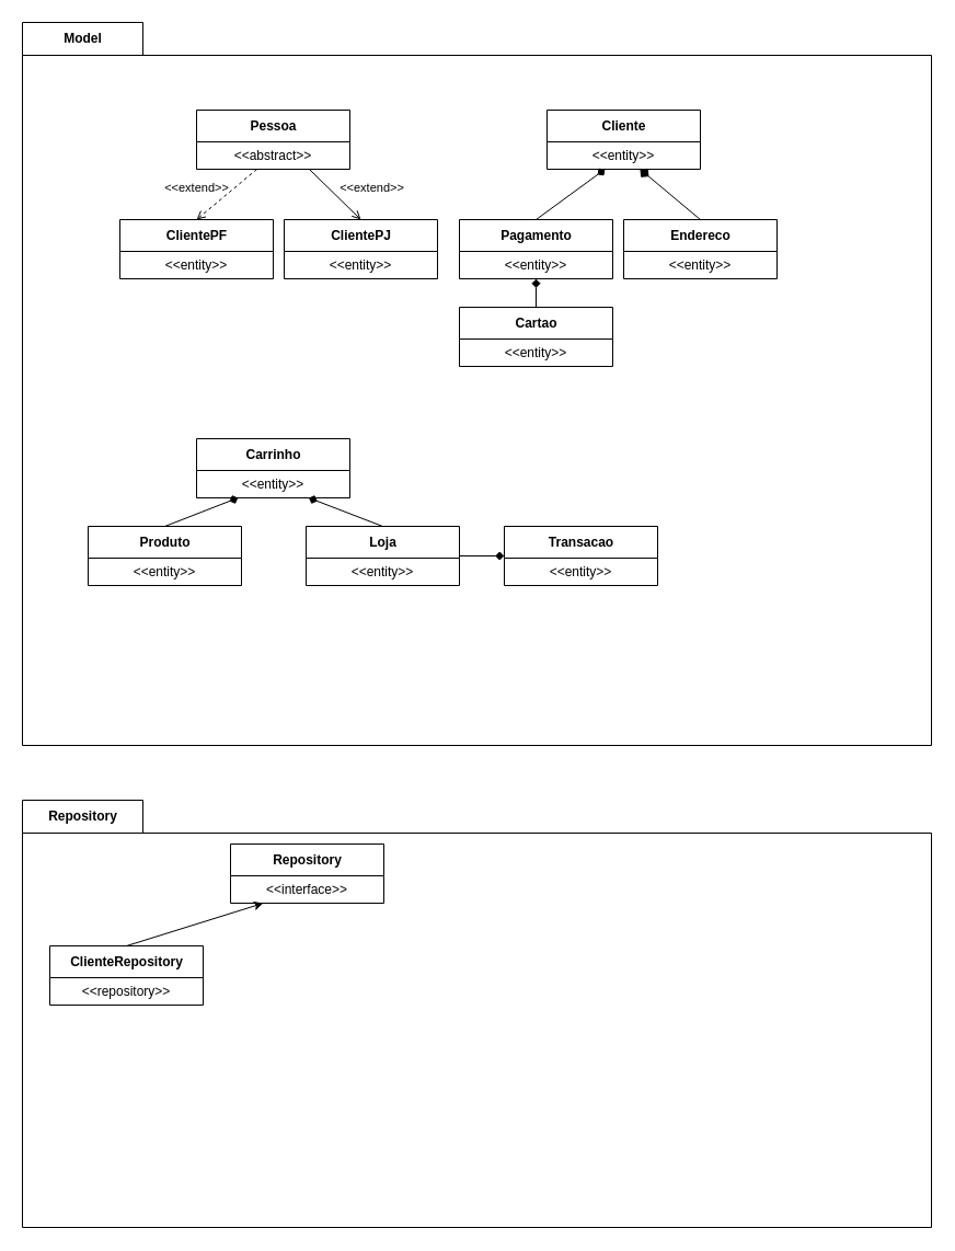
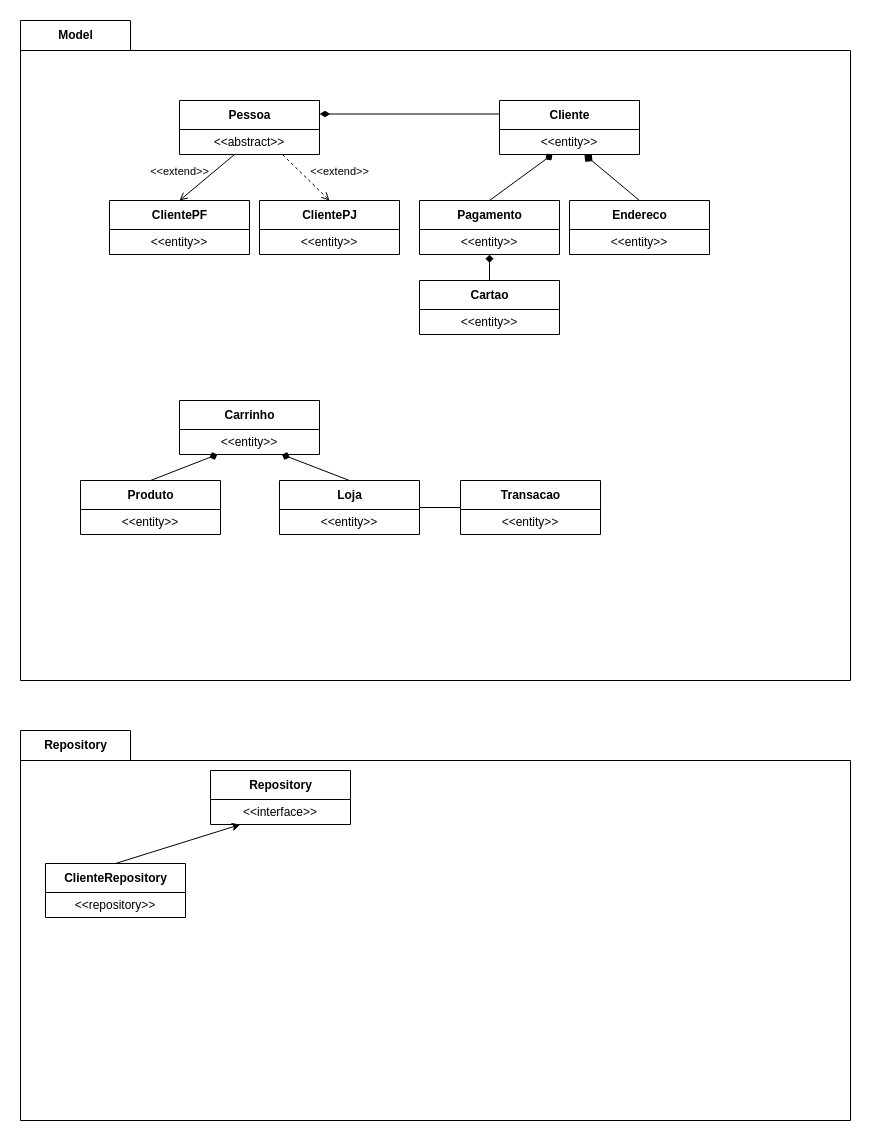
+ <mxCell id="28" value="" style="endArrow=none;startArrow=diamondThin;endFill=0;startFill=1;html=1;verticalAlign=bottom;labelBackgroundColor=none;strokeWidth=1;startSize=8;endSize=8;rounded=0;entryX=0;entryY=0.25;entryDx=0;entryDy=0;exitX=1;exitY=0.25;exitDx=0;exitDy=0;" parent="9" target="24" edge="1" source="10"><mxGeometry width="160" relative="1" as="geometry"><mxPoint x="220" y="107" as="sourcePoint" /><mxPoint x="430" y="230" as="targetPoint" /></mxGeometry></mxCell>
- <mxCell id="27" value="&amp;lt;&amp;lt;extend&amp;gt;&amp;gt;" style="html=1;verticalAlign=bottom;labelBackgroundColor=none;endArrow=open;endFill=0;dashed=0;rounded=0;exitX=0.736;exitY=1.003;exitDx=0;exitDy=0;exitPerimeter=0;entryX=0.5;entryY=0;entryDx=0;entryDy=0;" parent="9" source="11" edge="1" target="14"><mxGeometry x="0.792" y="21" width="160" relative="1" as="geometry"><mxPoint x="545.043" y="404" as="sourcePoint" /><mxPoint x="230" y="180" as="targetPoint" /><mxPoint as="offset" /></mxGeometry></mxCell>
+ <mxCell id="27" value="&amp;lt;&amp;lt;extend&amp;gt;&amp;gt;" style="html=1;verticalAlign=bottom;labelBackgroundColor=none;endArrow=open;endFill=0;dashed=1;rounded=0;exitX=0.736;exitY=1.003;exitDx=0;exitDy=0;exitPerimeter=0;entryX=0.5;entryY=0;entryDx=0;entryDy=0;" parent="9" source="11" edge="1" target="14"><mxGeometry x="0.792" y="21" width="160" relative="1" as="geometry"><mxPoint x="545.043" y="404" as="sourcePoint" /><mxPoint x="230" y="180" as="targetPoint" /><mxPoint as="offset" /></mxGeometry></mxCell>
- <mxCell id="26" value="&amp;lt;&amp;lt;extend&amp;gt;&amp;gt;" style="html=1;verticalAlign=bottom;labelBackgroundColor=none;endArrow=open;endFill=0;dashed=1;rounded=0;entryX=0.5;entryY=0;entryDx=0;entryDy=0;" parent="9" source="11" target="12" edge="1"><mxGeometry x="0.642" y="-15" width="160" relative="1" as="geometry"><mxPoint x="380" y="370" as="sourcePoint" /><mxPoint x="540" y="370" as="targetPoint" /><mxPoint as="offset" /></mxGeometry></mxCell>
+ <mxCell id="26" value="&amp;lt;&amp;lt;extend&amp;gt;&amp;gt;" style="html=1;verticalAlign=bottom;labelBackgroundColor=none;endArrow=open;endFill=0;dashed=0;rounded=0;entryX=0.5;entryY=0;entryDx=0;entryDy=0;" parent="9" source="11" target="12" edge="1"><mxGeometry x="0.642" y="-15" width="160" relative="1" as="geometry"><mxPoint x="380" y="370" as="sourcePoint" /><mxPoint x="540" y="370" as="targetPoint" /><mxPoint as="offset" /></mxGeometry></mxCell>
- <mxCell id="36" style="edgeStyle=none;rounded=0;orthogonalLoop=1;jettySize=auto;html=1;exitX=1;exitY=0.5;exitDx=0;exitDy=0;startArrow=none;startFill=0;endArrow=diamond;endFill=1;" edge="1" parent="9" source="37" target="39"><mxGeometry relative="1" as="geometry" /></mxCell>
+ <mxCell id="36" style="edgeStyle=none;rounded=0;orthogonalLoop=1;jettySize=auto;html=1;exitX=1;exitY=0.5;exitDx=0;exitDy=0;startArrow=none;startFill=0;endArrow=none;endFill=1;" edge="1" parent="9" source="37" target="39"><mxGeometry relative="1" as="geometry" /></mxCell>
